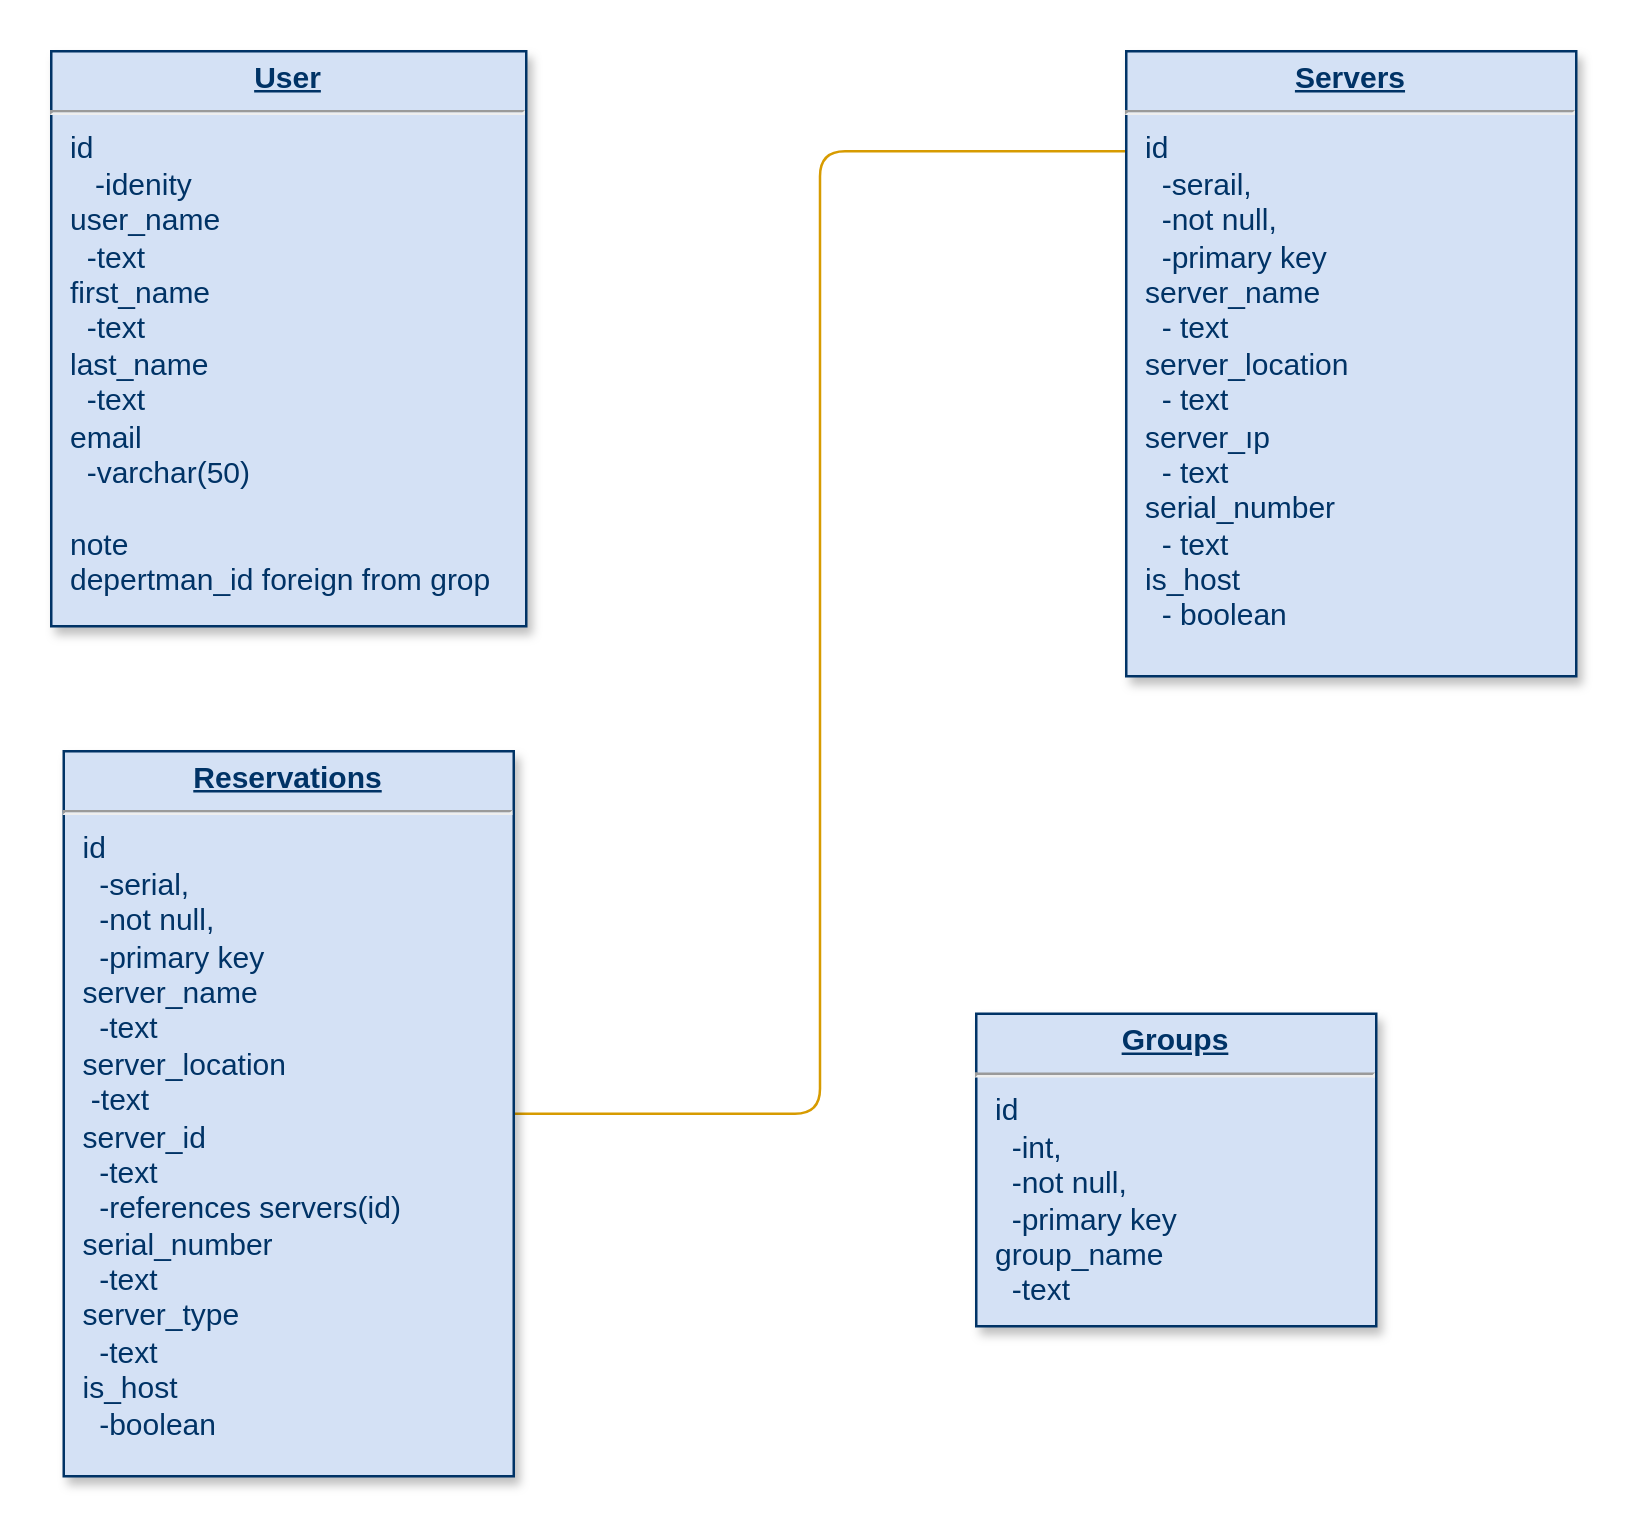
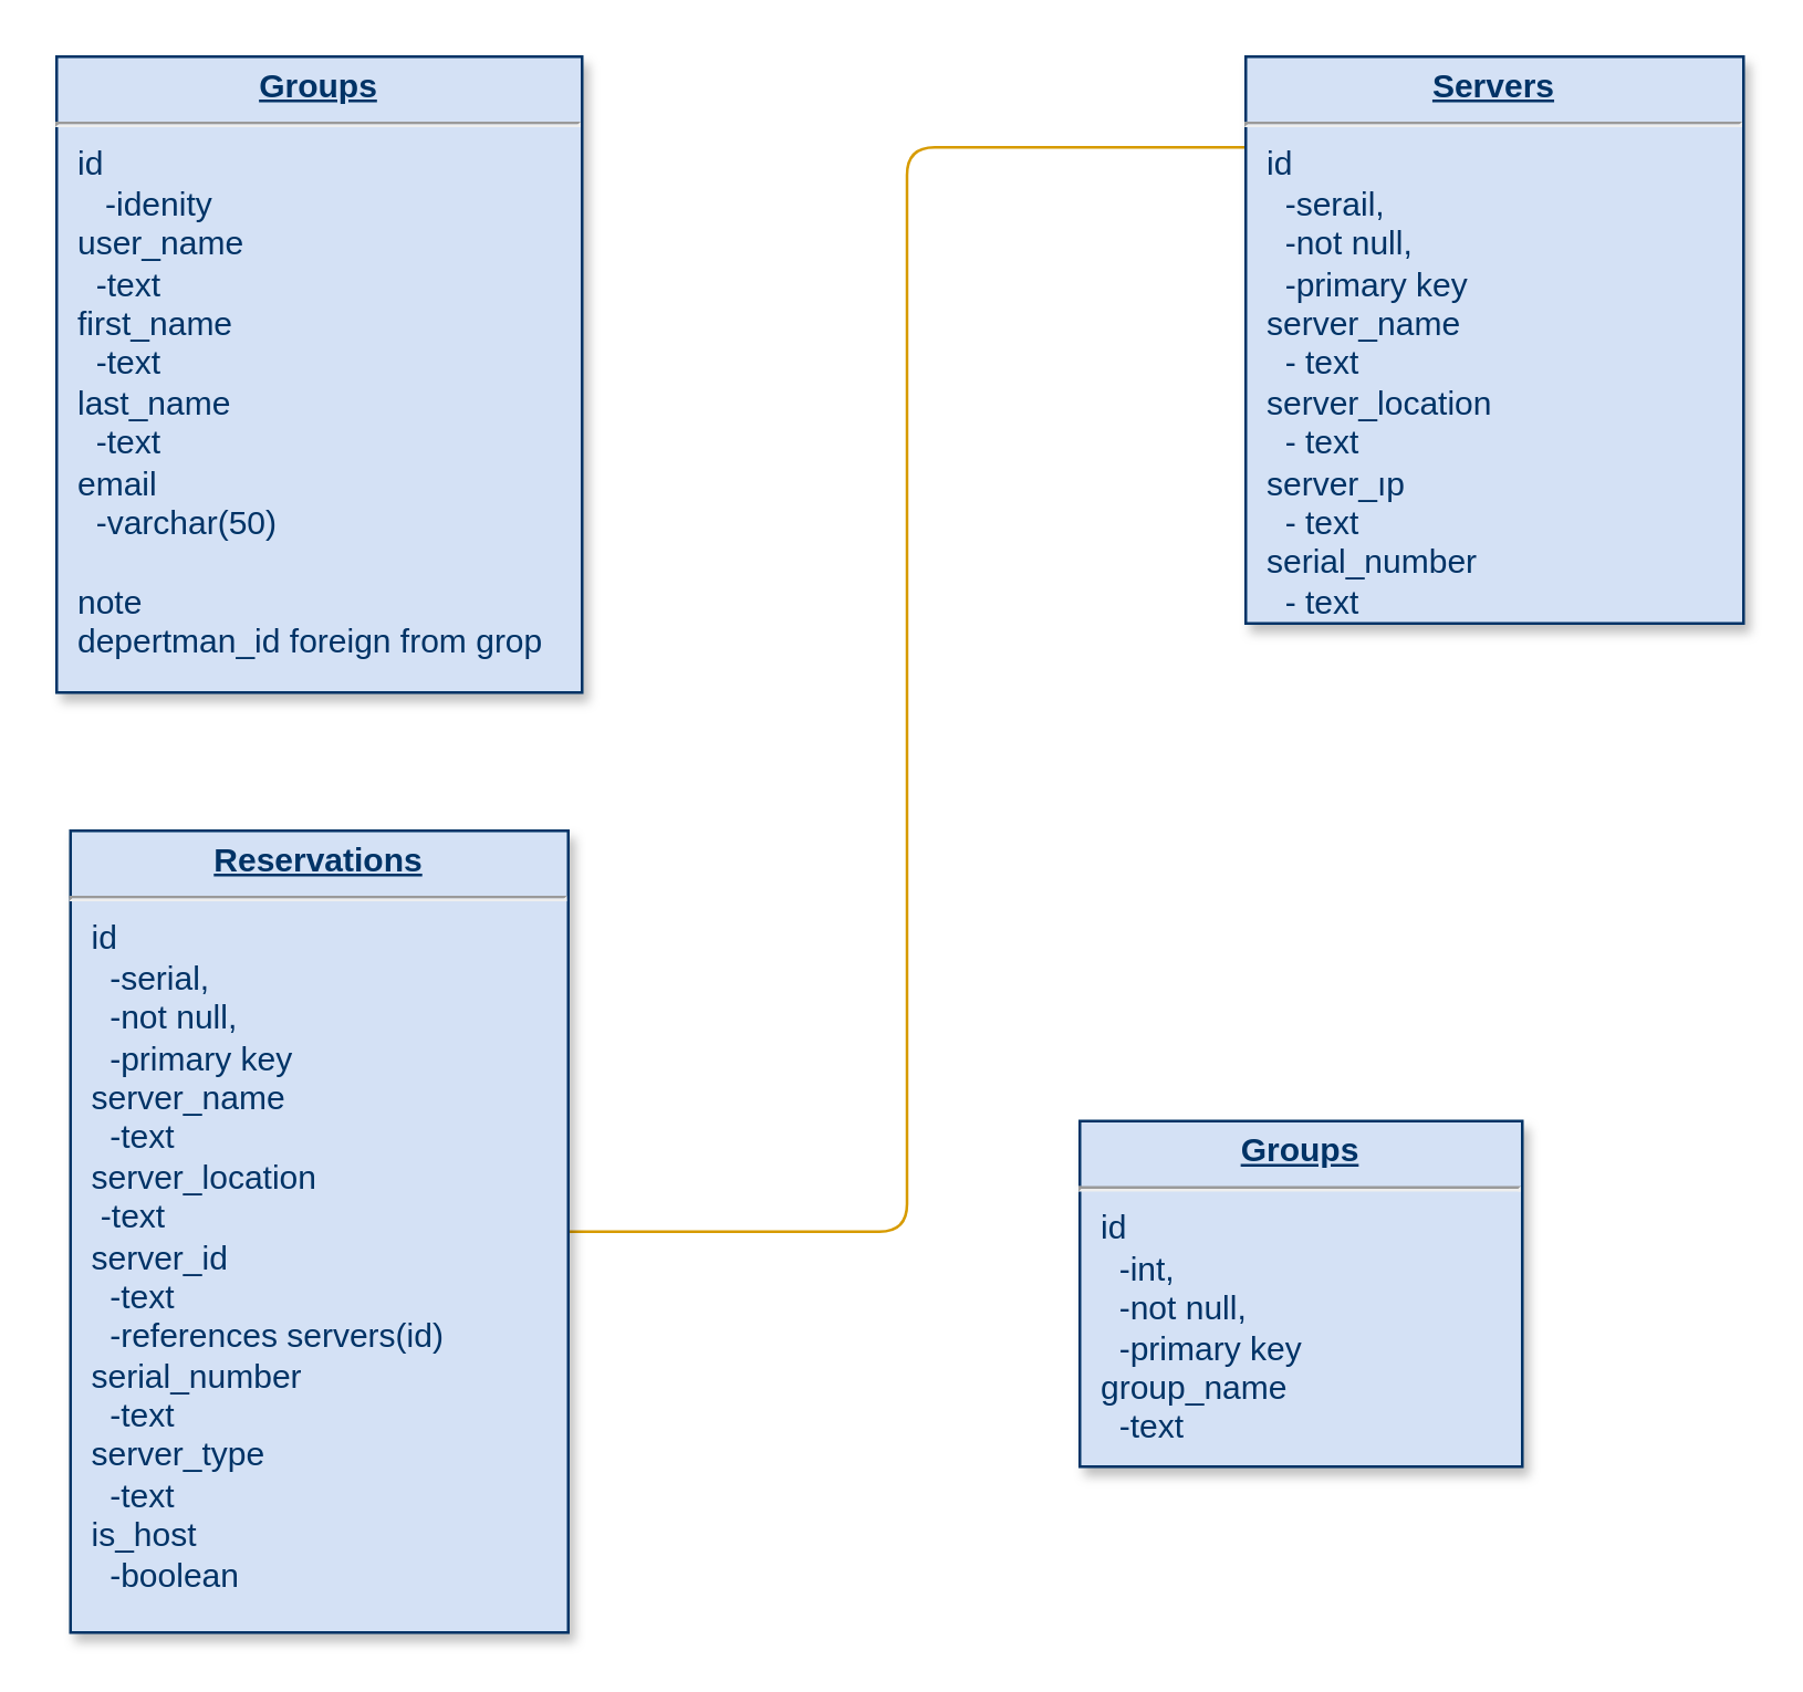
- <mxCell id="2" value="&lt;p style=&quot;margin: 0px; margin-top: 4px; text-align: center; text-decoration: underline;&quot;&gt;&lt;strong&gt;User&lt;/strong&gt;&lt;/p&gt;&lt;hr&gt;&lt;p style=&quot;margin: 0px; margin-left: 8px;&quot;&gt;id&amp;nbsp;&lt;/p&gt;&lt;p style=&quot;margin: 0px; margin-left: 8px;&quot;&gt;&amp;nbsp; &amp;nbsp;-idenity&lt;/p&gt;&lt;p style=&quot;margin: 0px; margin-left: 8px;&quot;&gt;user_name&amp;nbsp;&amp;nbsp;&lt;/p&gt;&lt;p style=&quot;margin: 0px; margin-left: 8px;&quot;&gt;&amp;nbsp; -text&lt;/p&gt;&lt;p style=&quot;margin: 0px; margin-left: 8px;&quot;&gt;first_name&amp;nbsp;&lt;/p&gt;&lt;p style=&quot;margin: 0px; margin-left: 8px;&quot;&gt;&amp;nbsp; -text&lt;/p&gt;&lt;p style=&quot;margin: 0px; margin-left: 8px;&quot;&gt;last_name&amp;nbsp;&lt;/p&gt;&lt;p style=&quot;margin: 0px; margin-left: 8px;&quot;&gt;&amp;nbsp; -text&lt;/p&gt;&lt;p style=&quot;margin: 0px; margin-left: 8px;&quot;&gt;email&lt;/p&gt;&lt;p style=&quot;margin: 0px; margin-left: 8px;&quot;&gt;&amp;nbsp; -varchar(50)&lt;/p&gt;&lt;p style=&quot;margin: 0px; margin-left: 8px;&quot;&gt;&lt;br&gt;&lt;/p&gt;&lt;p style=&quot;margin: 0px; margin-left: 8px;&quot;&gt;note&lt;/p&gt;&lt;p style=&quot;margin: 0px; margin-left: 8px;&quot;&gt;depertman_id foreign from grop&amp;nbsp;&lt;/p&gt;" style="verticalAlign=top;align=left;overflow=fill;fontSize=12;fontFamily=Helvetica;html=1;strokeColor=#003366;shadow=1;fillColor=#D4E1F5;fontColor=#003366" parent="1" vertex="1"><mxGeometry x="20" y="20" width="190" height="230" as="geometry" /></mxCell>
+ <mxCell id="2" value="&lt;p style=&quot;margin: 0px; margin-top: 4px; text-align: center; text-decoration: underline;&quot;&gt;&lt;strong&gt;Groups&lt;/strong&gt;&lt;/p&gt;&lt;hr&gt;&lt;p style=&quot;margin: 0px; margin-left: 8px;&quot;&gt;id&amp;nbsp;&lt;/p&gt;&lt;p style=&quot;margin: 0px; margin-left: 8px;&quot;&gt;&amp;nbsp; &amp;nbsp;-idenity&lt;/p&gt;&lt;p style=&quot;margin: 0px; margin-left: 8px;&quot;&gt;user_name&amp;nbsp;&amp;nbsp;&lt;/p&gt;&lt;p style=&quot;margin: 0px; margin-left: 8px;&quot;&gt;&amp;nbsp; -text&lt;/p&gt;&lt;p style=&quot;margin: 0px; margin-left: 8px;&quot;&gt;first_name&amp;nbsp;&lt;/p&gt;&lt;p style=&quot;margin: 0px; margin-left: 8px;&quot;&gt;&amp;nbsp; -text&lt;/p&gt;&lt;p style=&quot;margin: 0px; margin-left: 8px;&quot;&gt;last_name&amp;nbsp;&lt;/p&gt;&lt;p style=&quot;margin: 0px; margin-left: 8px;&quot;&gt;&amp;nbsp; -text&lt;/p&gt;&lt;p style=&quot;margin: 0px; margin-left: 8px;&quot;&gt;email&lt;/p&gt;&lt;p style=&quot;margin: 0px; margin-left: 8px;&quot;&gt;&amp;nbsp; -varchar(50)&lt;/p&gt;&lt;p style=&quot;margin: 0px; margin-left: 8px;&quot;&gt;&lt;br&gt;&lt;/p&gt;&lt;p style=&quot;margin: 0px; margin-left: 8px;&quot;&gt;note&lt;/p&gt;&lt;p style=&quot;margin: 0px; margin-left: 8px;&quot;&gt;depertman_id foreign from grop&amp;nbsp;&lt;/p&gt;" style="verticalAlign=top;align=left;overflow=fill;fontSize=12;fontFamily=Helvetica;html=1;strokeColor=#003366;shadow=1;fillColor=#D4E1F5;fontColor=#003366" parent="1" vertex="1"><mxGeometry x="20" y="20" width="190" height="230" as="geometry" /></mxCell>
- <mxCell id="6" value="&lt;p style=&quot;margin: 0px; margin-top: 4px; text-align: center; text-decoration: underline;&quot;&gt;&lt;b&gt;Servers&lt;/b&gt;&lt;/p&gt;&lt;hr&gt;&lt;p style=&quot;margin: 0px; margin-left: 8px;&quot;&gt;id&lt;/p&gt;&lt;p style=&quot;margin: 0px; margin-left: 8px;&quot;&gt;&amp;nbsp; -serail,&amp;nbsp;&lt;/p&gt;&lt;p style=&quot;margin: 0px; margin-left: 8px;&quot;&gt;&amp;nbsp; -not null,&amp;nbsp;&lt;/p&gt;&lt;p style=&quot;margin: 0px; margin-left: 8px;&quot;&gt;&amp;nbsp; -primary key&lt;/p&gt;&lt;p style=&quot;margin: 0px; margin-left: 8px;&quot;&gt;server_name&amp;nbsp;&lt;/p&gt;&lt;p style=&quot;margin: 0px; margin-left: 8px;&quot;&gt;&amp;nbsp; - text&lt;/p&gt;&lt;p style=&quot;margin: 0px; margin-left: 8px;&quot;&gt;server_location&amp;nbsp;&lt;/p&gt;&lt;p style=&quot;margin: 0px; margin-left: 8px;&quot;&gt;&amp;nbsp; - text&lt;/p&gt;&lt;p style=&quot;margin: 0px; margin-left: 8px;&quot;&gt;server_ıp&amp;nbsp;&lt;/p&gt;&lt;p style=&quot;margin: 0px; margin-left: 8px;&quot;&gt;&amp;nbsp; - text&lt;/p&gt;&lt;p style=&quot;margin: 0px; margin-left: 8px;&quot;&gt;serial_number&amp;nbsp;&lt;/p&gt;&lt;p style=&quot;margin: 0px; margin-left: 8px;&quot;&gt;&amp;nbsp; - text&lt;/p&gt;&lt;p style=&quot;margin: 0px; margin-left: 8px;&quot;&gt;is_host&amp;nbsp;&lt;/p&gt;&lt;p style=&quot;margin: 0px; margin-left: 8px;&quot;&gt;&amp;nbsp; - boolean&lt;/p&gt;" style="verticalAlign=top;align=left;overflow=fill;fontSize=12;fontFamily=Helvetica;html=1;strokeColor=#003366;shadow=1;fillColor=#D4E1F5;fontColor=#003366" parent="1" vertex="1"><mxGeometry x="450" y="20" width="180" height="250" as="geometry" /></mxCell>
+ <mxCell id="6" value="&lt;p style=&quot;margin: 0px; margin-top: 4px; text-align: center; text-decoration: underline;&quot;&gt;&lt;b&gt;Servers&lt;/b&gt;&lt;/p&gt;&lt;hr&gt;&lt;p style=&quot;margin: 0px; margin-left: 8px;&quot;&gt;id&lt;/p&gt;&lt;p style=&quot;margin: 0px; margin-left: 8px;&quot;&gt;&amp;nbsp; -serail,&amp;nbsp;&lt;/p&gt;&lt;p style=&quot;margin: 0px; margin-left: 8px;&quot;&gt;&amp;nbsp; -not null,&amp;nbsp;&lt;/p&gt;&lt;p style=&quot;margin: 0px; margin-left: 8px;&quot;&gt;&amp;nbsp; -primary key&lt;/p&gt;&lt;p style=&quot;margin: 0px; margin-left: 8px;&quot;&gt;server_name&amp;nbsp;&lt;/p&gt;&lt;p style=&quot;margin: 0px; margin-left: 8px;&quot;&gt;&amp;nbsp; - text&lt;/p&gt;&lt;p style=&quot;margin: 0px; margin-left: 8px;&quot;&gt;server_location&amp;nbsp;&lt;/p&gt;&lt;p style=&quot;margin: 0px; margin-left: 8px;&quot;&gt;&amp;nbsp; - text&lt;/p&gt;&lt;p style=&quot;margin: 0px; margin-left: 8px;&quot;&gt;server_ıp&amp;nbsp;&lt;/p&gt;&lt;p style=&quot;margin: 0px; margin-left: 8px;&quot;&gt;&amp;nbsp; - text&lt;/p&gt;&lt;p style=&quot;margin: 0px; margin-left: 8px;&quot;&gt;serial_number&amp;nbsp;&lt;/p&gt;&lt;p style=&quot;margin: 0px; margin-left: 8px;&quot;&gt;&amp;nbsp; - text&lt;/p&gt;&lt;p style=&quot;margin: 0px; margin-left: 8px;&quot;&gt;is_host&amp;nbsp;&lt;/p&gt;&lt;p style=&quot;margin: 0px; margin-left: 8px;&quot;&gt;&amp;nbsp; - boolean&lt;/p&gt;" style="verticalAlign=top;align=left;overflow=fill;fontSize=12;fontFamily=Helvetica;html=1;strokeColor=#003366;shadow=1;fillColor=#D4E1F5;fontColor=#003366" parent="1" vertex="1"><mxGeometry x="450" y="20" width="180" height="205" as="geometry" /></mxCell>
